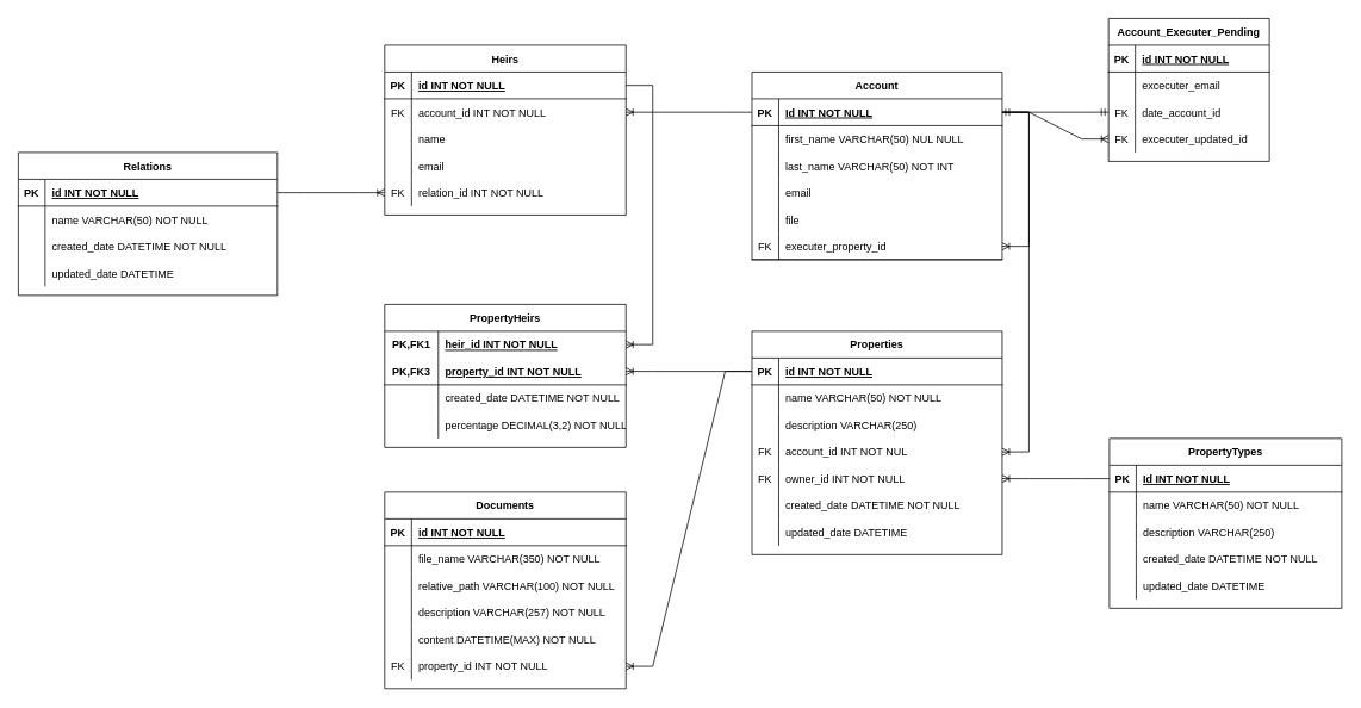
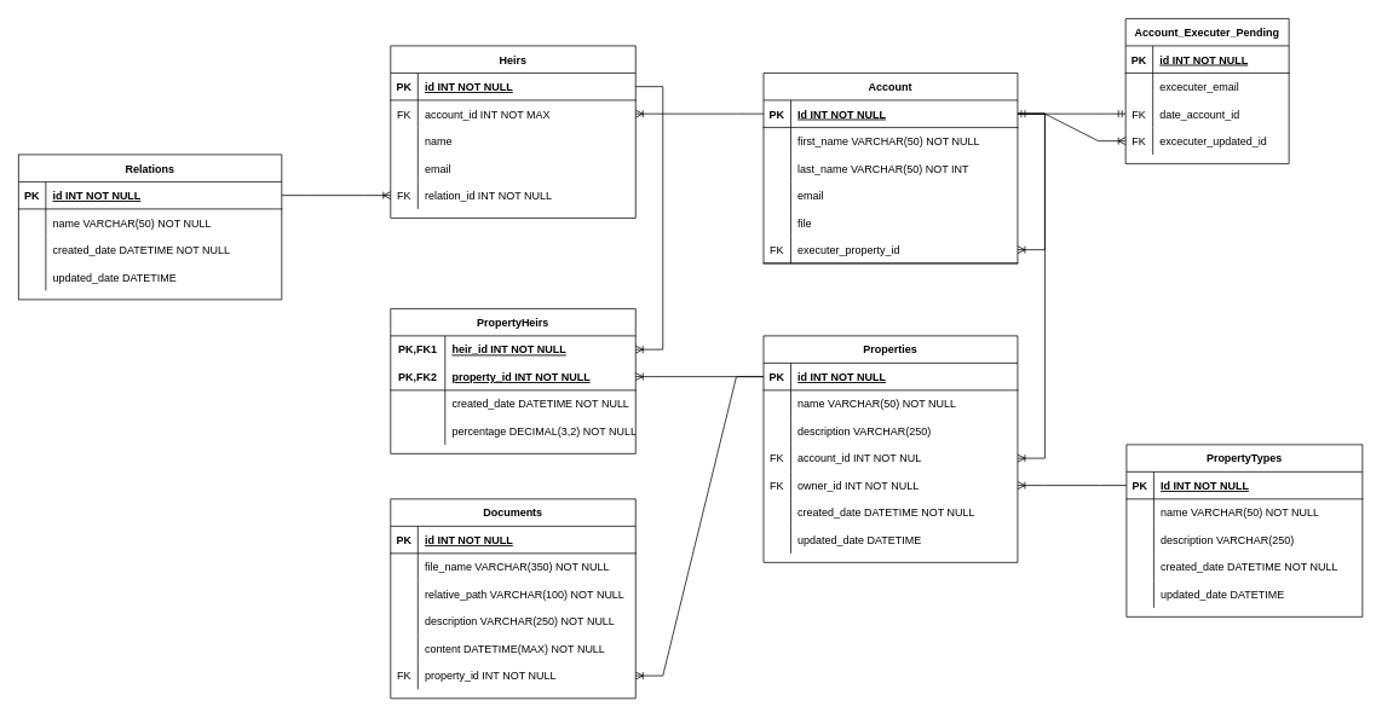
- <mxCell id="47" value="account_id INT NOT NULL" style="shape=partialRectangle;connectable=0;fillColor=none;top=0;left=0;bottom=0;right=0;align=left;spacingLeft=6;fontStyle=0;overflow=hidden;" parent="45" vertex="1"><mxGeometry x="30" width="240" height="30" as="geometry"><mxRectangle width="240" height="30" as="alternateBounds" /></mxGeometry></mxCell>
+ <mxCell id="47" value="account_id INT NOT MAX" style="shape=partialRectangle;connectable=0;fillColor=none;top=0;left=0;bottom=0;right=0;align=left;spacingLeft=6;fontStyle=0;overflow=hidden;" parent="45" vertex="1"><mxGeometry x="30" width="240" height="30" as="geometry"><mxRectangle width="240" height="30" as="alternateBounds" /></mxGeometry></mxCell>
- <mxCell id="96" value="first_name VARCHAR(50) NUL NULL" style="shape=partialRectangle;connectable=0;fillColor=none;top=0;left=0;bottom=0;right=0;align=left;spacingLeft=6;overflow=hidden;" parent="94" vertex="1"><mxGeometry x="30" width="250" height="30" as="geometry"><mxRectangle width="250" height="30" as="alternateBounds" /></mxGeometry></mxCell>
+ <mxCell id="96" value="first_name VARCHAR(50) NOT NULL" style="shape=partialRectangle;connectable=0;fillColor=none;top=0;left=0;bottom=0;right=0;align=left;spacingLeft=6;overflow=hidden;" parent="94" vertex="1"><mxGeometry x="30" width="250" height="30" as="geometry"><mxRectangle width="250" height="30" as="alternateBounds" /></mxGeometry></mxCell>
- <mxCell id="115" value="PK,FK3" style="shape=partialRectangle;connectable=0;fillColor=none;top=0;left=0;bottom=0;right=0;fontStyle=1;overflow=hidden;" parent="114" vertex="1"><mxGeometry width="60" height="30" as="geometry"><mxRectangle width="60" height="30" as="alternateBounds" /></mxGeometry></mxCell>
+ <mxCell id="115" value="PK,FK2" style="shape=partialRectangle;connectable=0;fillColor=none;top=0;left=0;bottom=0;right=0;fontStyle=1;overflow=hidden;" parent="114" vertex="1"><mxGeometry width="60" height="30" as="geometry"><mxRectangle width="60" height="30" as="alternateBounds" /></mxGeometry></mxCell>
- <mxCell id="83" value="description VARCHAR(257) NOT NULL" style="shape=partialRectangle;connectable=0;fillColor=none;top=0;left=0;bottom=0;right=0;align=left;spacingLeft=6;overflow=hidden;" parent="81" vertex="1"><mxGeometry x="30" width="240" height="30" as="geometry"><mxRectangle width="240" height="30" as="alternateBounds" /></mxGeometry></mxCell>
+ <mxCell id="83" value="description VARCHAR(250) NOT NULL" style="shape=partialRectangle;connectable=0;fillColor=none;top=0;left=0;bottom=0;right=0;align=left;spacingLeft=6;overflow=hidden;" parent="81" vertex="1"><mxGeometry x="30" width="240" height="30" as="geometry"><mxRectangle width="240" height="30" as="alternateBounds" /></mxGeometry></mxCell>
